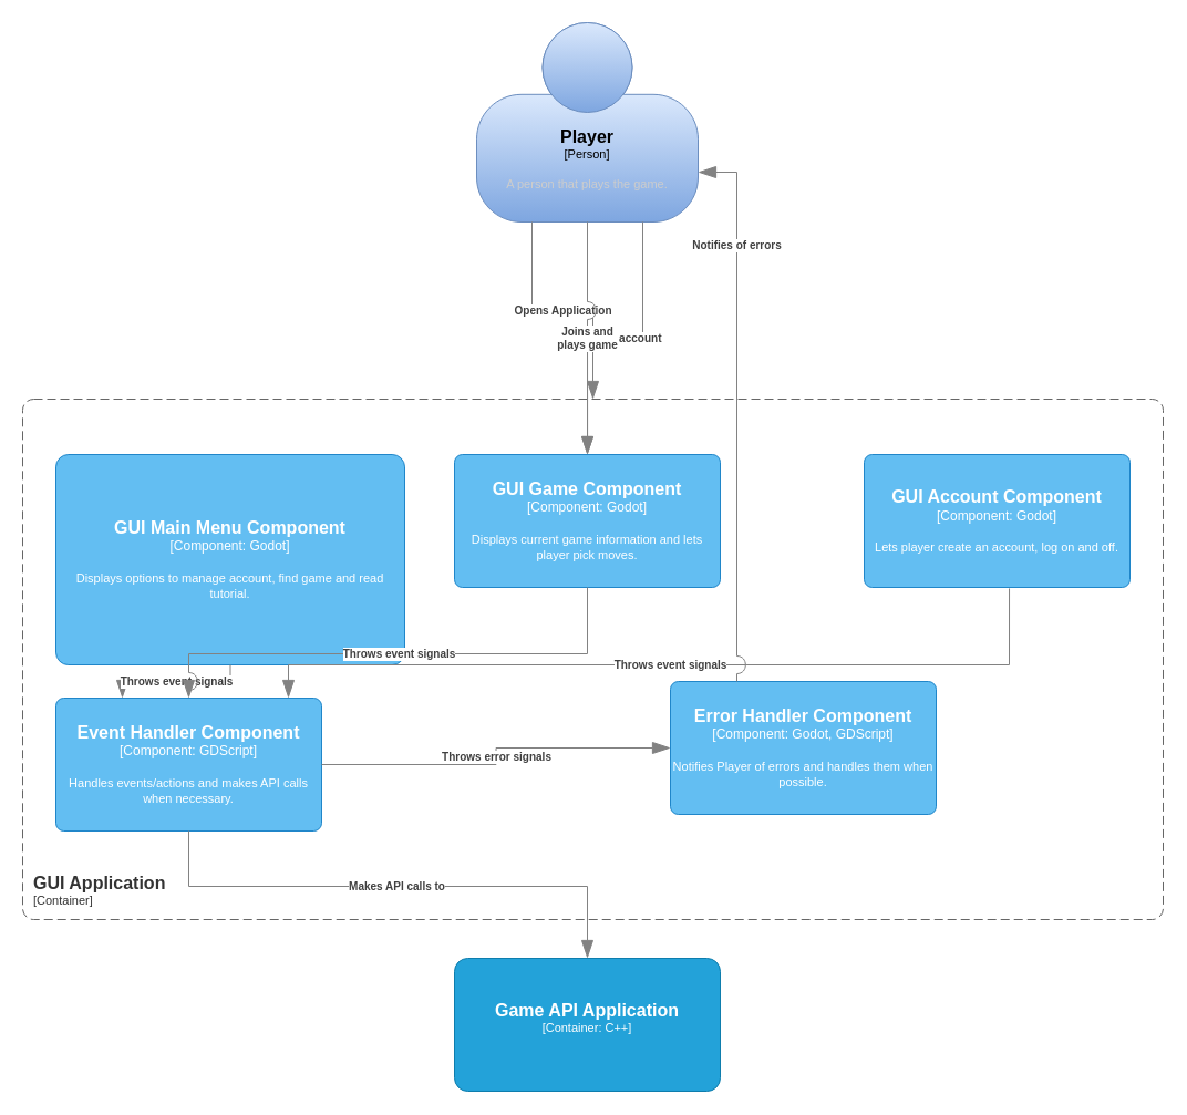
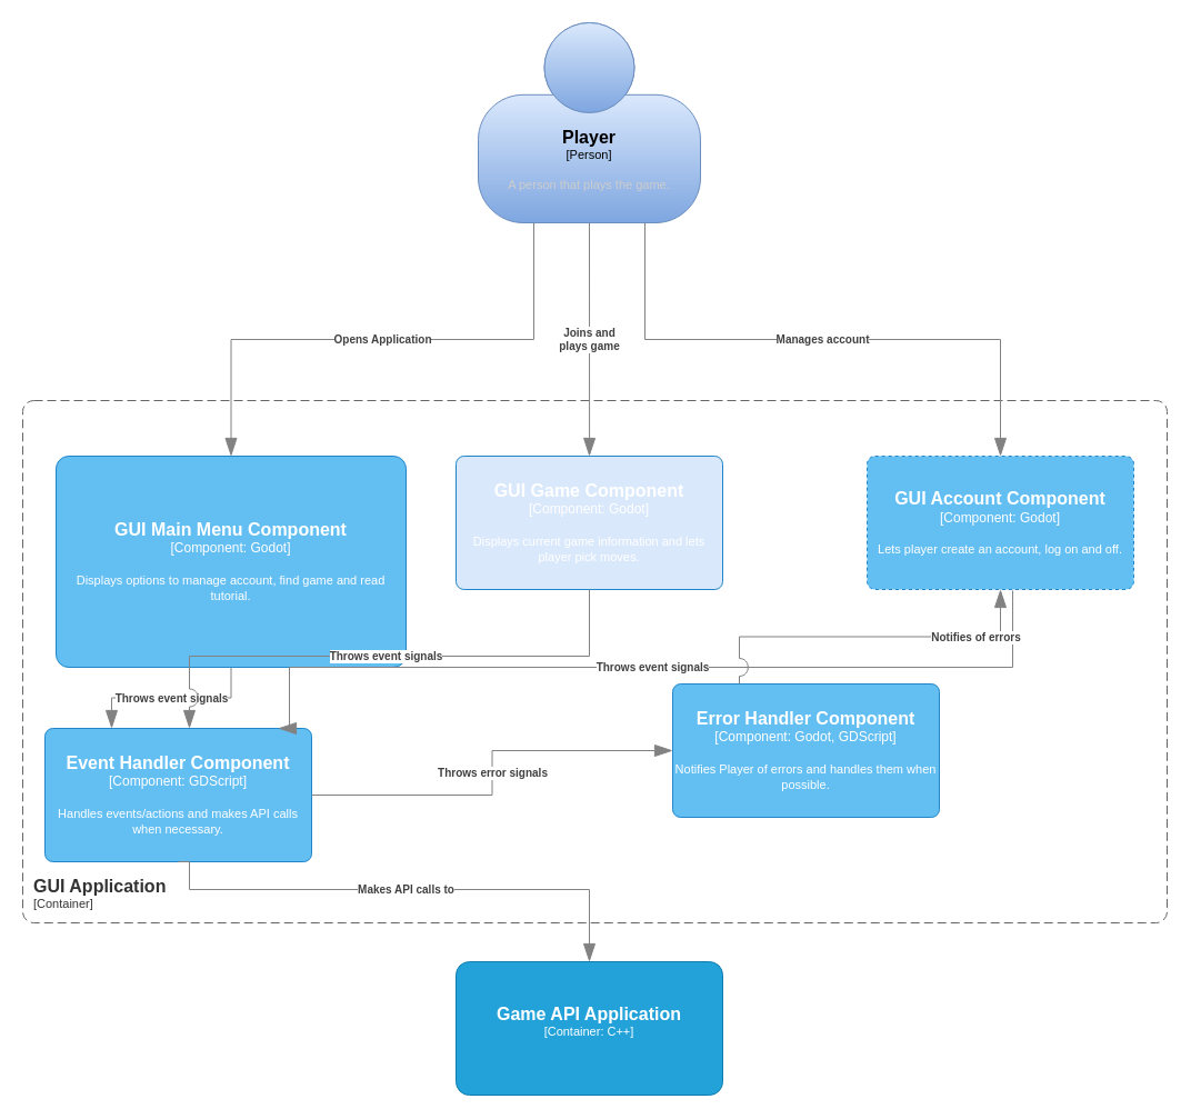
- <mxCell id="7" value="&lt;div style=&quot;text-align: left&quot;&gt;&lt;div style=&quot;text-align: center&quot;&gt;&lt;b&gt;Opens Application&lt;/b&gt;&lt;/div&gt;" style="endArrow=blockThin;html=1;fontSize=10;fontColor=#404040;strokeWidth=1;endFill=1;strokeColor=#828282;elbow=vertical;metaEdit=1;endSize=14;startSize=14;jumpStyle=arc;jumpSize=16;rounded=0;edgeStyle=orthogonalEdgeStyle;exitX=0.25;exitY=1;exitDx=0;exitDy=0;exitPerimeter=0;" edge="1" parent="1" source="2" target="3"><mxGeometry width="240" relative="1" as="geometry"><mxPoint x="420" y="470" as="sourcePoint" /><mxPoint x="660" y="470" as="targetPoint" /></mxGeometry></mxCell>
+ <mxCell id="7" value="&lt;div style=&quot;text-align: left&quot;&gt;&lt;div style=&quot;text-align: center&quot;&gt;&lt;b&gt;Opens Application&lt;/b&gt;&lt;/div&gt;" style="endArrow=blockThin;html=1;fontSize=10;fontColor=#404040;strokeWidth=1;endFill=1;strokeColor=#828282;elbow=vertical;metaEdit=1;endSize=14;startSize=14;jumpStyle=arc;jumpSize=16;rounded=0;edgeStyle=orthogonalEdgeStyle;exitX=0.25;exitY=1;exitDx=0;exitDy=0;exitPerimeter=0;entryX=0.5;entryY=0;entryDx=0;entryDy=0;entryPerimeter=0;" edge="1" parent="1" source="2" target="5"><mxGeometry width="240" relative="1" as="geometry"><mxPoint x="420" y="470" as="sourcePoint" /><mxPoint x="660" y="470" as="targetPoint" /></mxGeometry></mxCell>
- <mxCell id="12" value="&lt;div style=&quot;text-align: left&quot;&gt;&lt;div style=&quot;text-align: center&quot;&gt;&lt;b&gt;Manages account&lt;/b&gt;&lt;/div&gt;" style="endArrow=blockThin;html=1;fontSize=10;fontColor=#404040;strokeWidth=1;endFill=1;strokeColor=#828282;elbow=vertical;metaEdit=1;endSize=14;startSize=14;jumpStyle=arc;jumpSize=16;rounded=0;edgeStyle=orthogonalEdgeStyle;exitX=0.75;exitY=1;exitDx=0;exitDy=0;exitPerimeter=0;" edge="1" parent="1" source="2" target="13"><mxGeometry width="240" relative="1" as="geometry"><mxPoint x="540" y="210" as="sourcePoint" /><mxPoint x="320" y="420" as="targetPoint" /></mxGeometry></mxCell>
+ <mxCell id="12" value="&lt;div style=&quot;text-align: left&quot;&gt;&lt;div style=&quot;text-align: center&quot;&gt;&lt;b&gt;Manages account&lt;/b&gt;&lt;/div&gt;" style="endArrow=blockThin;html=1;fontSize=10;fontColor=#404040;strokeWidth=1;endFill=1;strokeColor=#828282;elbow=vertical;metaEdit=1;endSize=14;startSize=14;jumpStyle=arc;jumpSize=16;rounded=0;edgeStyle=orthogonalEdgeStyle;exitX=0.75;exitY=1;exitDx=0;exitDy=0;exitPerimeter=0;entryX=0.5;entryY=0;entryDx=0;entryDy=0;entryPerimeter=0;" edge="1" parent="1" source="2" target="10"><mxGeometry width="240" relative="1" as="geometry"><mxPoint x="540" y="210" as="sourcePoint" /><mxPoint x="320" y="420" as="targetPoint" /></mxGeometry></mxCell>
- <mxCell id="18" value="&lt;div style=&quot;text-align: left&quot;&gt;&lt;div style=&quot;text-align: center&quot;&gt;&lt;b&gt;Notifies of errors&lt;/b&gt;&lt;/div&gt;" style="endArrow=blockThin;html=1;fontSize=10;fontColor=#404040;strokeWidth=1;endFill=1;strokeColor=#828282;elbow=vertical;metaEdit=1;endSize=14;startSize=14;jumpStyle=arc;jumpSize=16;rounded=0;edgeStyle=orthogonalEdgeStyle;exitX=0.25;exitY=0;exitDx=0;exitDy=0;exitPerimeter=0;entryX=1;entryY=0.75;entryDx=0;entryDy=0;entryPerimeter=0;" edge="1" parent="1" source="16" target="2"><mxGeometry x="0.592" width="240" relative="1" as="geometry"><mxPoint x="430" y="470" as="sourcePoint" /><mxPoint x="670" y="470" as="targetPoint" /><mxPoint as="offset" /></mxGeometry></mxCell>
+ <mxCell id="18" value="&lt;div style=&quot;text-align: left&quot;&gt;&lt;div style=&quot;text-align: center&quot;&gt;&lt;b&gt;Notifies of errors&lt;/b&gt;&lt;/div&gt;" style="endArrow=blockThin;html=1;fontSize=10;fontColor=#404040;strokeWidth=1;endFill=1;strokeColor=#828282;elbow=vertical;metaEdit=1;endSize=14;startSize=14;jumpStyle=arc;jumpSize=16;rounded=0;edgeStyle=orthogonalEdgeStyle;exitX=0.25;exitY=0;exitDx=0;exitDy=0;exitPerimeter=0;" edge="1" parent="1" source="16" target="10"><mxGeometry x="0.592" width="240" relative="1" as="geometry"><mxPoint x="430" y="470" as="sourcePoint" /><mxPoint x="670" y="470" as="targetPoint" /><mxPoint as="offset" /></mxGeometry></mxCell>
- <mxCell id="13" value="&lt;font style=&quot;font-size: 16px&quot;&gt;&lt;b&gt;GUI Game Component&lt;/b&gt;&lt;/font&gt;&lt;div&gt;[Component: Godot]&lt;/div&gt;&lt;br&gt;&lt;div&gt;&lt;font style=&quot;font-size: 11px&quot;&gt;Displays current game information and lets player pick moves.&lt;/font&gt;&lt;/div&gt;" style="rounded=1;whiteSpace=wrap;html=1;labelBackgroundColor=none;fillColor=#63BEF2;fontColor=#ffffff;align=center;arcSize=6;strokeColor=#2086C9;metaEdit=1;resizable=0;points=[[0.25,0,0],[0.5,0,0],[0.75,0,0],[1,0.25,0],[1,0.5,0],[1,0.75,0],[0.75,1,0],[0.5,1,0],[0.25,1,0],[0,0.75,0],[0,0.5,0],[0,0.25,0]];" vertex="1" parent="1"><mxGeometry x="410" y="410" width="240" height="120" as="geometry" /></mxCell>
+ <mxCell id="13" value="&lt;font style=&quot;font-size: 16px&quot;&gt;&lt;b&gt;GUI Game Component&lt;/b&gt;&lt;/font&gt;&lt;div&gt;[Component: Godot]&lt;/div&gt;&lt;br&gt;&lt;div&gt;&lt;font style=&quot;font-size: 11px&quot;&gt;Displays current game information and lets player pick moves.&lt;/font&gt;&lt;/div&gt;" style="rounded=1;whiteSpace=wrap;html=1;labelBackgroundColor=none;fillColor=#dae8fc;fontColor=#ffffff;align=center;arcSize=6;strokeColor=#2086C9;metaEdit=1;resizable=0;points=[[0.25,0,0],[0.5,0,0],[0.75,0,0],[1,0.25,0],[1,0.5,0],[1,0.75,0],[0.75,1,0],[0.5,1,0],[0.25,1,0],[0,0.75,0],[0,0.5,0],[0,0.25,0]];" vertex="1" parent="1"><mxGeometry x="410" y="410" width="240" height="120" as="geometry" /></mxCell>
- <mxCell id="10" value="&lt;font style=&quot;font-size: 16px&quot;&gt;&lt;b&gt;GUI Account Component&lt;/b&gt;&lt;/font&gt;&lt;div&gt;[Component: Godot]&lt;/div&gt;&lt;br&gt;&lt;div&gt;&lt;font style=&quot;font-size: 11px&quot;&gt;Lets player create an account, log on and off.&lt;/font&gt;&lt;/div&gt;" style="rounded=1;whiteSpace=wrap;html=1;labelBackgroundColor=none;fillColor=#63BEF2;fontColor=#ffffff;align=center;arcSize=6;strokeColor=#2086C9;metaEdit=1;resizable=0;points=[[0.25,0,0],[0.5,0,0],[0.75,0,0],[1,0.25,0],[1,0.5,0],[1,0.75,0],[0.75,1,0],[0.5,1,0],[0.25,1,0],[0,0.75,0],[0,0.5,0],[0,0.25,0]];" vertex="1" parent="1"><mxGeometry x="780" y="410" width="240" height="120" as="geometry" /></mxCell>
+ <mxCell id="10" value="&lt;font style=&quot;font-size: 16px&quot;&gt;&lt;b&gt;GUI Account Component&lt;/b&gt;&lt;/font&gt;&lt;div&gt;[Component: Godot]&lt;/div&gt;&lt;br&gt;&lt;div&gt;&lt;font style=&quot;font-size: 11px&quot;&gt;Lets player create an account, log on and off.&lt;/font&gt;&lt;/div&gt;" style="rounded=1;whiteSpace=wrap;html=1;labelBackgroundColor=none;fillColor=#63BEF2;fontColor=#ffffff;align=center;arcSize=6;strokeColor=#2086C9;metaEdit=1;resizable=0;points=[[0.25,0,0],[0.5,0,0],[0.75,0,0],[1,0.25,0],[1,0.5,0],[1,0.75,0],[0.75,1,0],[0.5,1,0],[0.25,1,0],[0,0.75,0],[0,0.5,0],[0,0.25,0]];dashed=1;" vertex="1" parent="1"><mxGeometry x="780" y="410" width="240" height="120" as="geometry" /></mxCell>
- <mxCell id="6" value="&lt;font style=&quot;font-size: 16px&quot;&gt;&lt;b&gt;Event Handler Component&lt;/b&gt;&lt;/font&gt;&lt;div&gt;[Component: GDScript]&lt;/div&gt;&lt;br&gt;&lt;div&gt;&lt;font style=&quot;font-size: 11px&quot;&gt;Handles events/actions and makes API calls when necessary.&lt;/font&gt;&lt;/div&gt;" style="rounded=1;whiteSpace=wrap;html=1;labelBackgroundColor=none;fillColor=#63BEF2;fontColor=#ffffff;align=center;arcSize=6;strokeColor=#2086C9;metaEdit=1;resizable=0;points=[[0.25,0,0],[0.5,0,0],[0.75,0,0],[1,0.25,0],[1,0.5,0],[1,0.75,0],[0.75,1,0],[0.5,1,0],[0.25,1,0],[0,0.75,0],[0,0.5,0],[0,0.25,0]];" vertex="1" parent="1"><mxGeometry x="50" y="630" width="240" height="120" as="geometry" /></mxCell>
+ <mxCell id="6" value="&lt;font style=&quot;font-size: 16px&quot;&gt;&lt;b&gt;Event Handler Component&lt;/b&gt;&lt;/font&gt;&lt;div&gt;[Component: GDScript]&lt;/div&gt;&lt;br&gt;&lt;div&gt;&lt;font style=&quot;font-size: 11px&quot;&gt;Handles events/actions and makes API calls when necessary.&lt;/font&gt;&lt;/div&gt;" style="rounded=1;whiteSpace=wrap;html=1;labelBackgroundColor=none;fillColor=#63BEF2;fontColor=#ffffff;align=center;arcSize=6;strokeColor=#2086C9;metaEdit=1;resizable=0;points=[[0.25,0,0],[0.5,0,0],[0.75,0,0],[1,0.25,0],[1,0.5,0],[1,0.75,0],[0.75,1,0],[0.5,1,0],[0.25,1,0],[0,0.75,0],[0,0.5,0],[0,0.25,0]];" vertex="1" parent="1"><mxGeometry x="40" y="655" width="240" height="120" as="geometry" /></mxCell>
